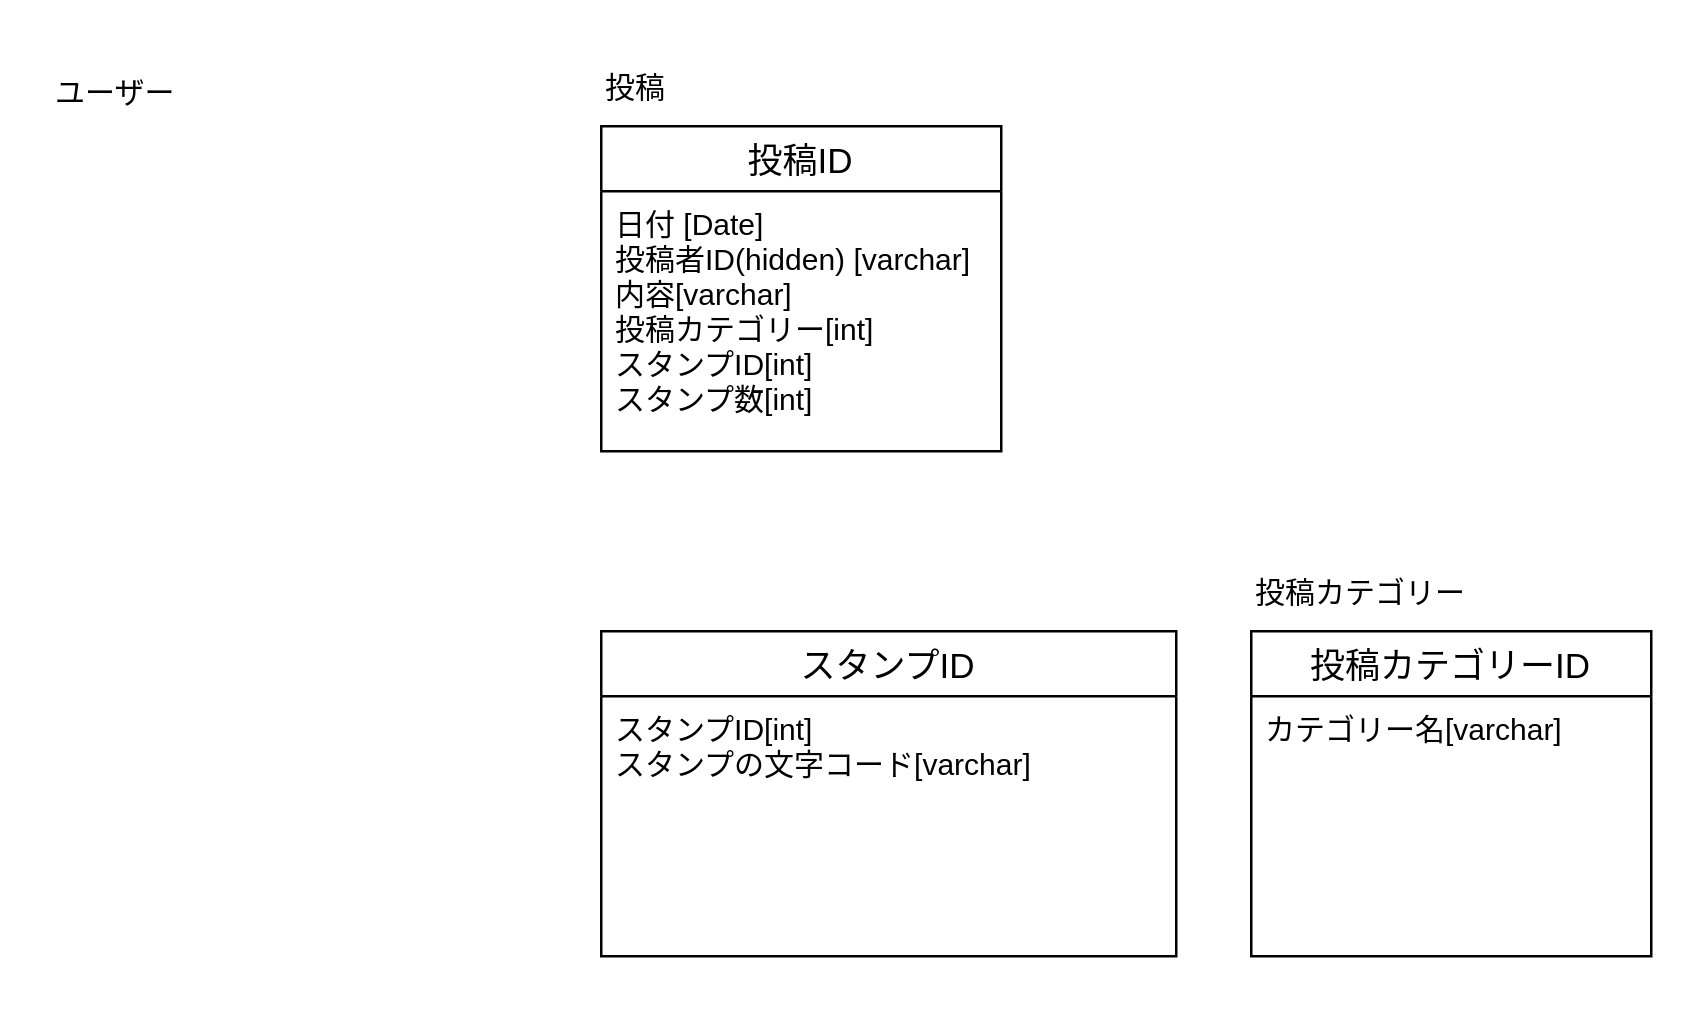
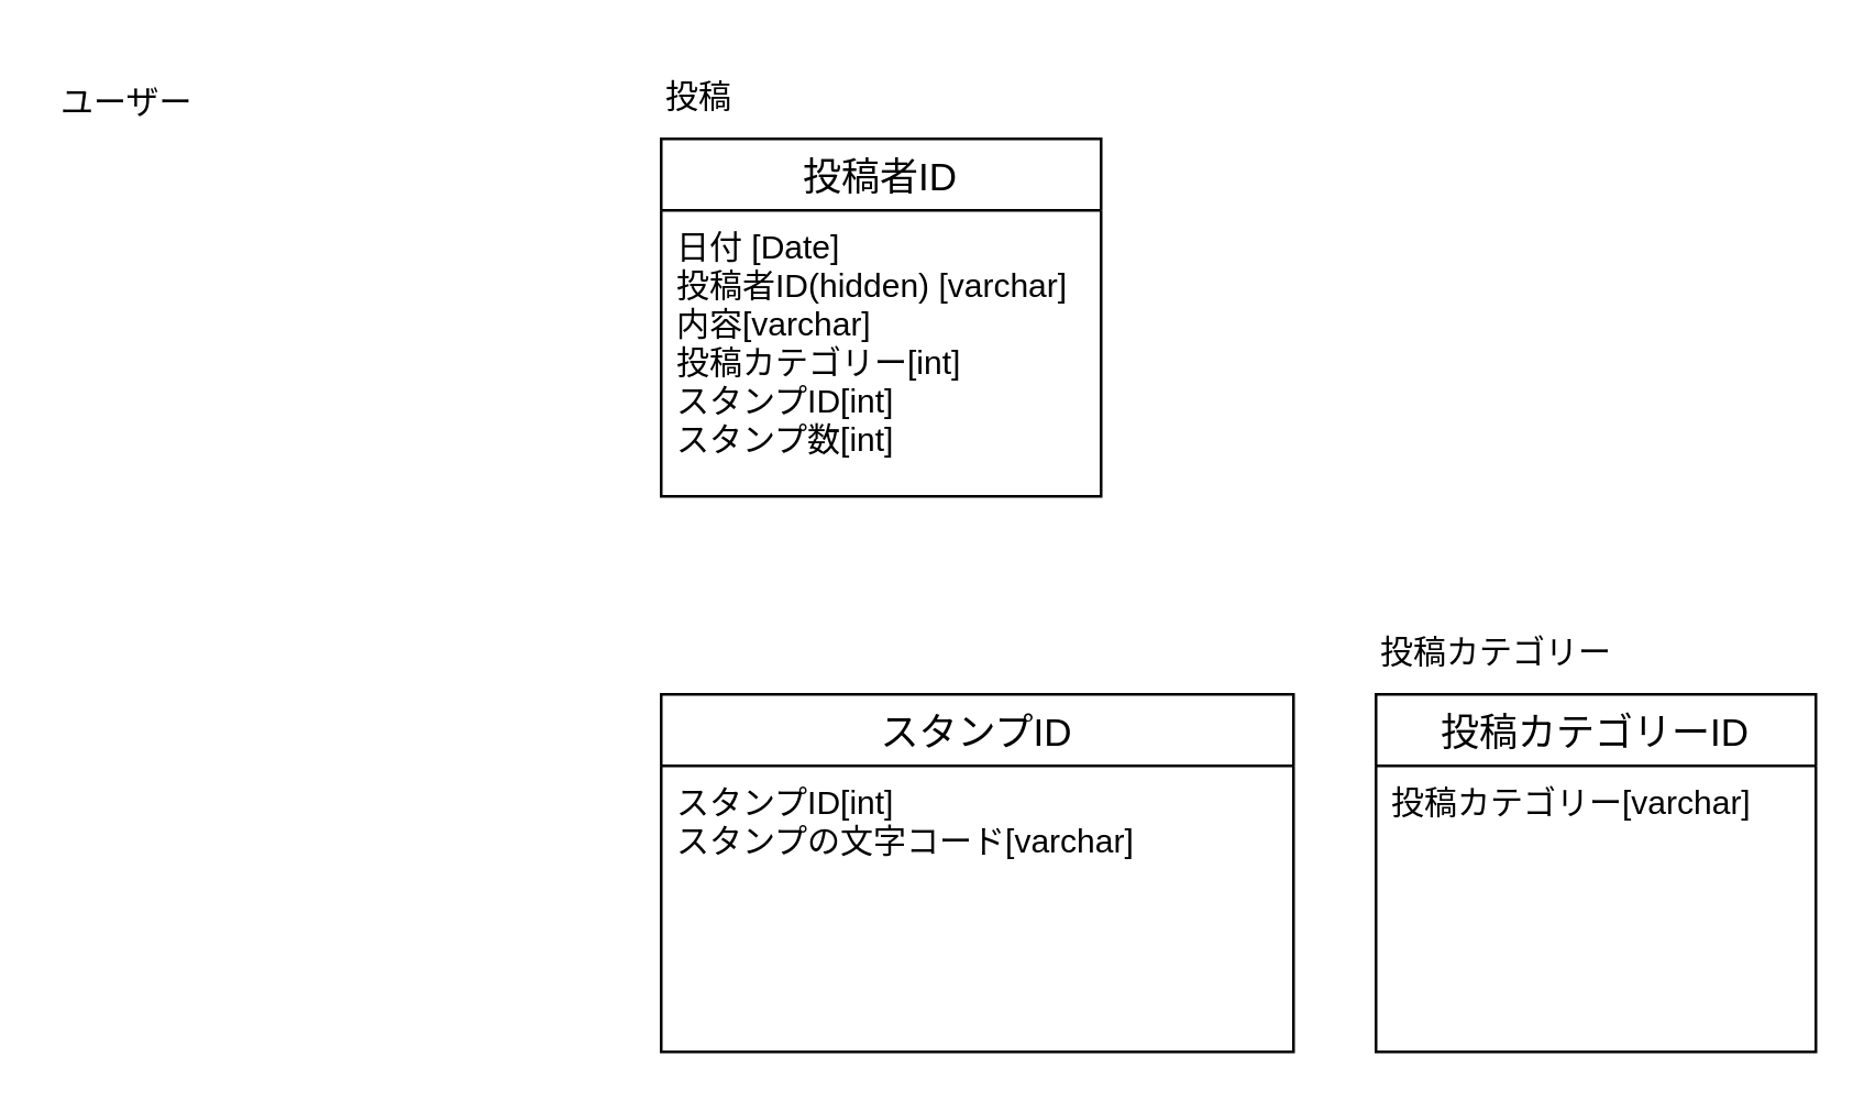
- <mxCell id="2" value="投稿ID" style="swimlane;fontStyle=0;childLayout=stackLayout;horizontal=1;startSize=26;horizontalStack=0;resizeParent=1;resizeParentMax=0;resizeLast=0;collapsible=1;marginBottom=0;align=center;fontSize=14;" vertex="1" parent="1"><mxGeometry x="240" y="50" width="160" height="130" as="geometry" /></mxCell>
+ <mxCell id="2" value="投稿者ID" style="swimlane;fontStyle=0;childLayout=stackLayout;horizontal=1;startSize=26;horizontalStack=0;resizeParent=1;resizeParentMax=0;resizeLast=0;collapsible=1;marginBottom=0;align=center;fontSize=14;" vertex="1" parent="1"><mxGeometry x="240" y="50" width="160" height="130" as="geometry" /></mxCell>
- <mxCell id="9" value="カテゴリー名[varchar]&#10;" style="text;strokeColor=none;fillColor=none;spacingLeft=4;spacingRight=4;overflow=hidden;rotatable=0;points=[[0,0.5],[1,0.5]];portConstraint=eastwest;fontSize=12;" vertex="1" parent="8"><mxGeometry y="26" width="160" height="104" as="geometry" /></mxCell>
+ <mxCell id="9" value="投稿カテゴリー[varchar]&#10;" style="text;strokeColor=none;fillColor=none;spacingLeft=4;spacingRight=4;overflow=hidden;rotatable=0;points=[[0,0.5],[1,0.5]];portConstraint=eastwest;fontSize=12;" vertex="1" parent="8"><mxGeometry y="26" width="160" height="104" as="geometry" /></mxCell>
